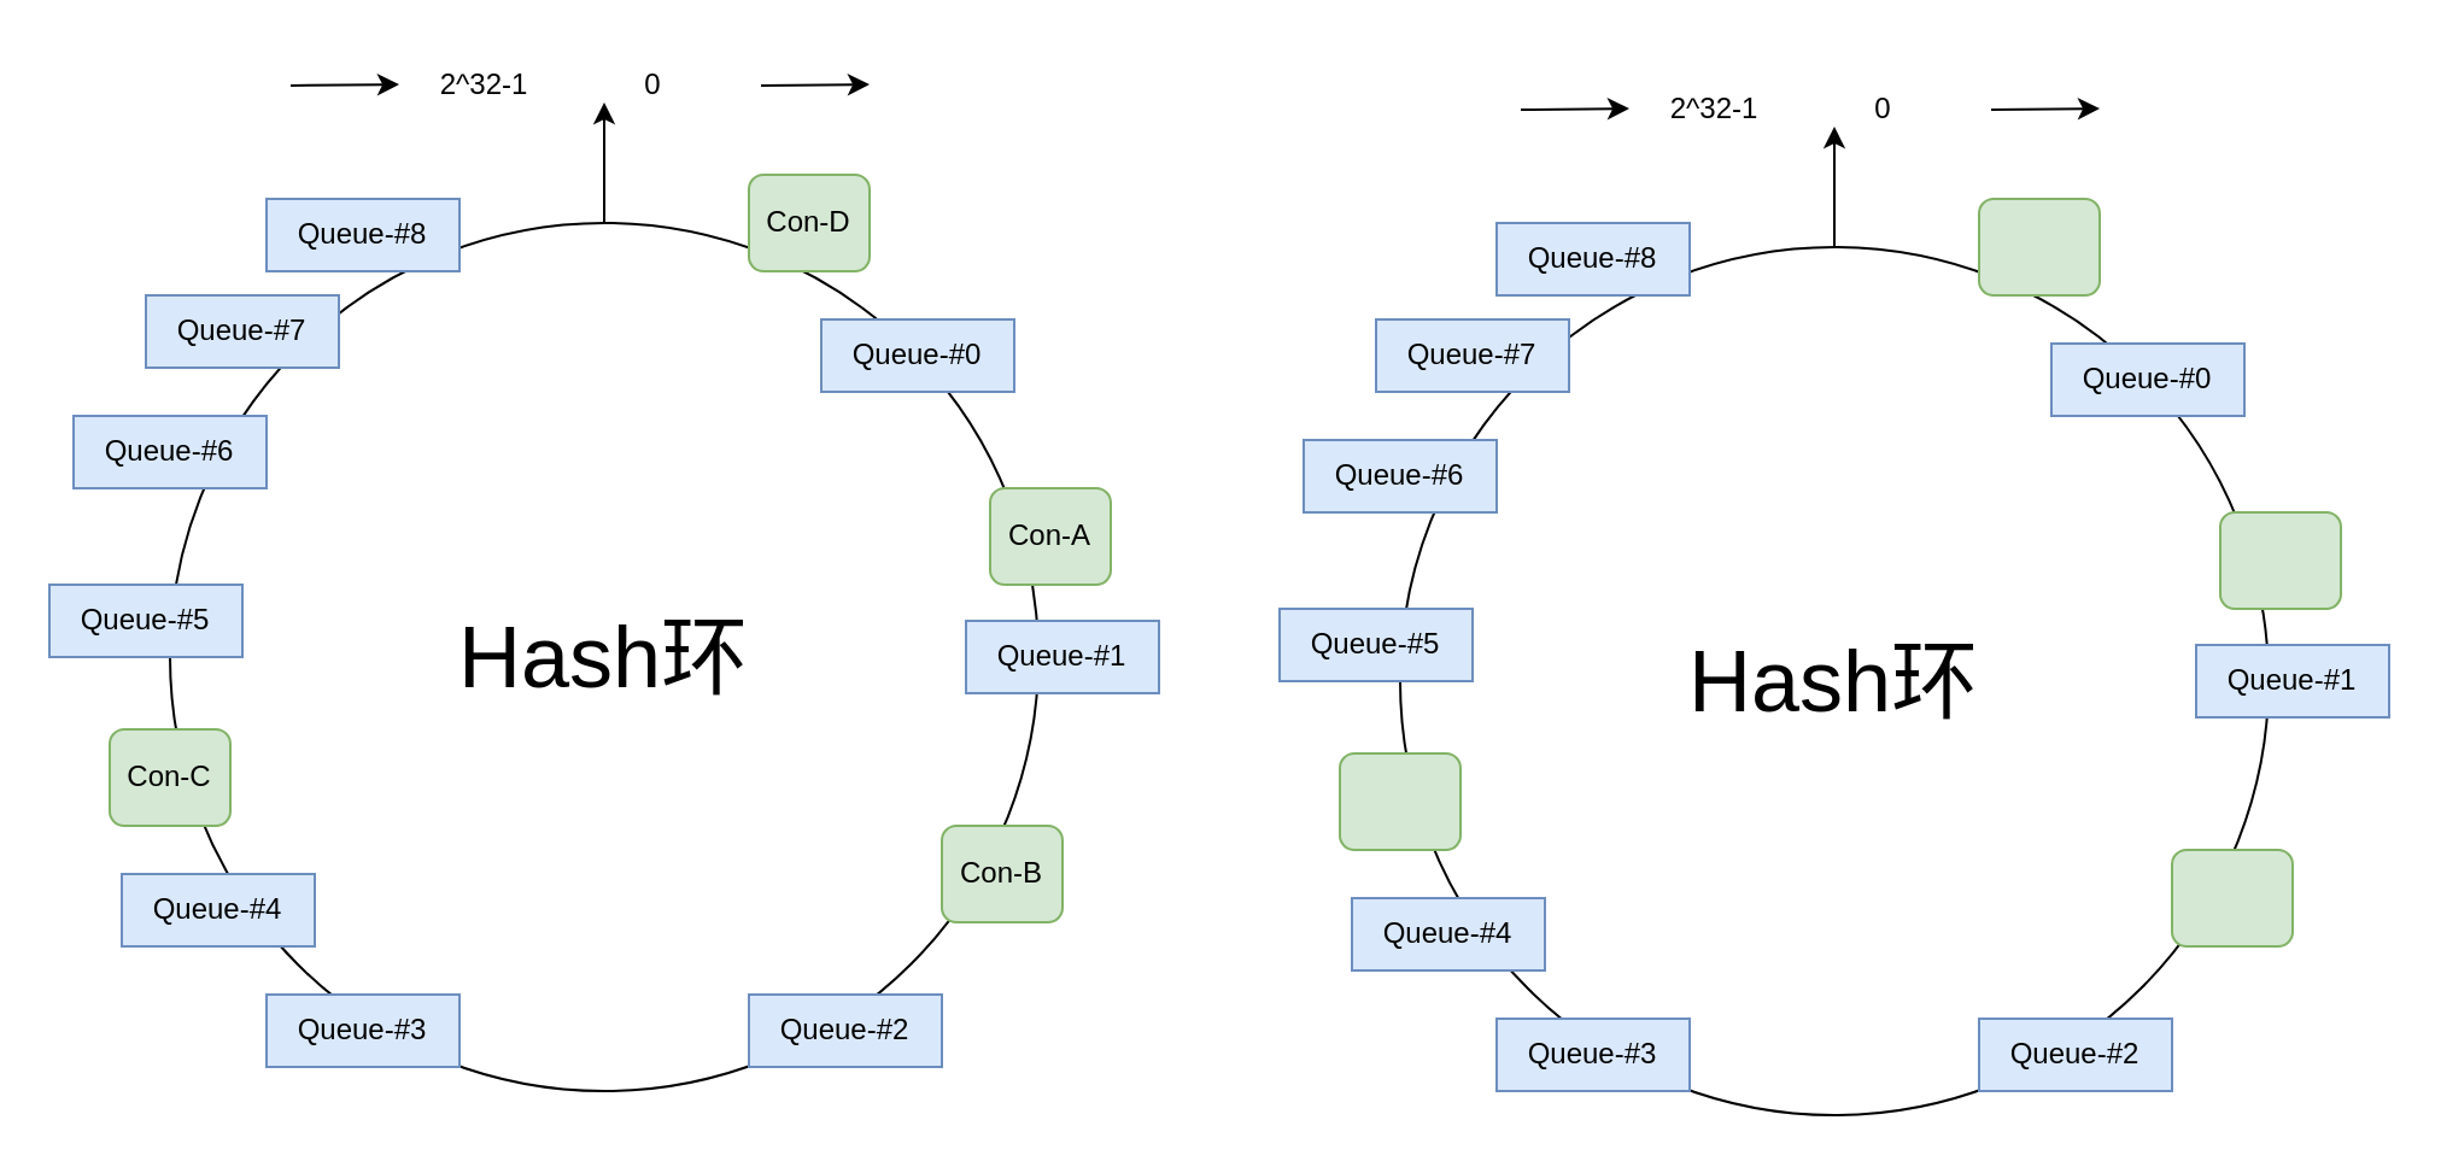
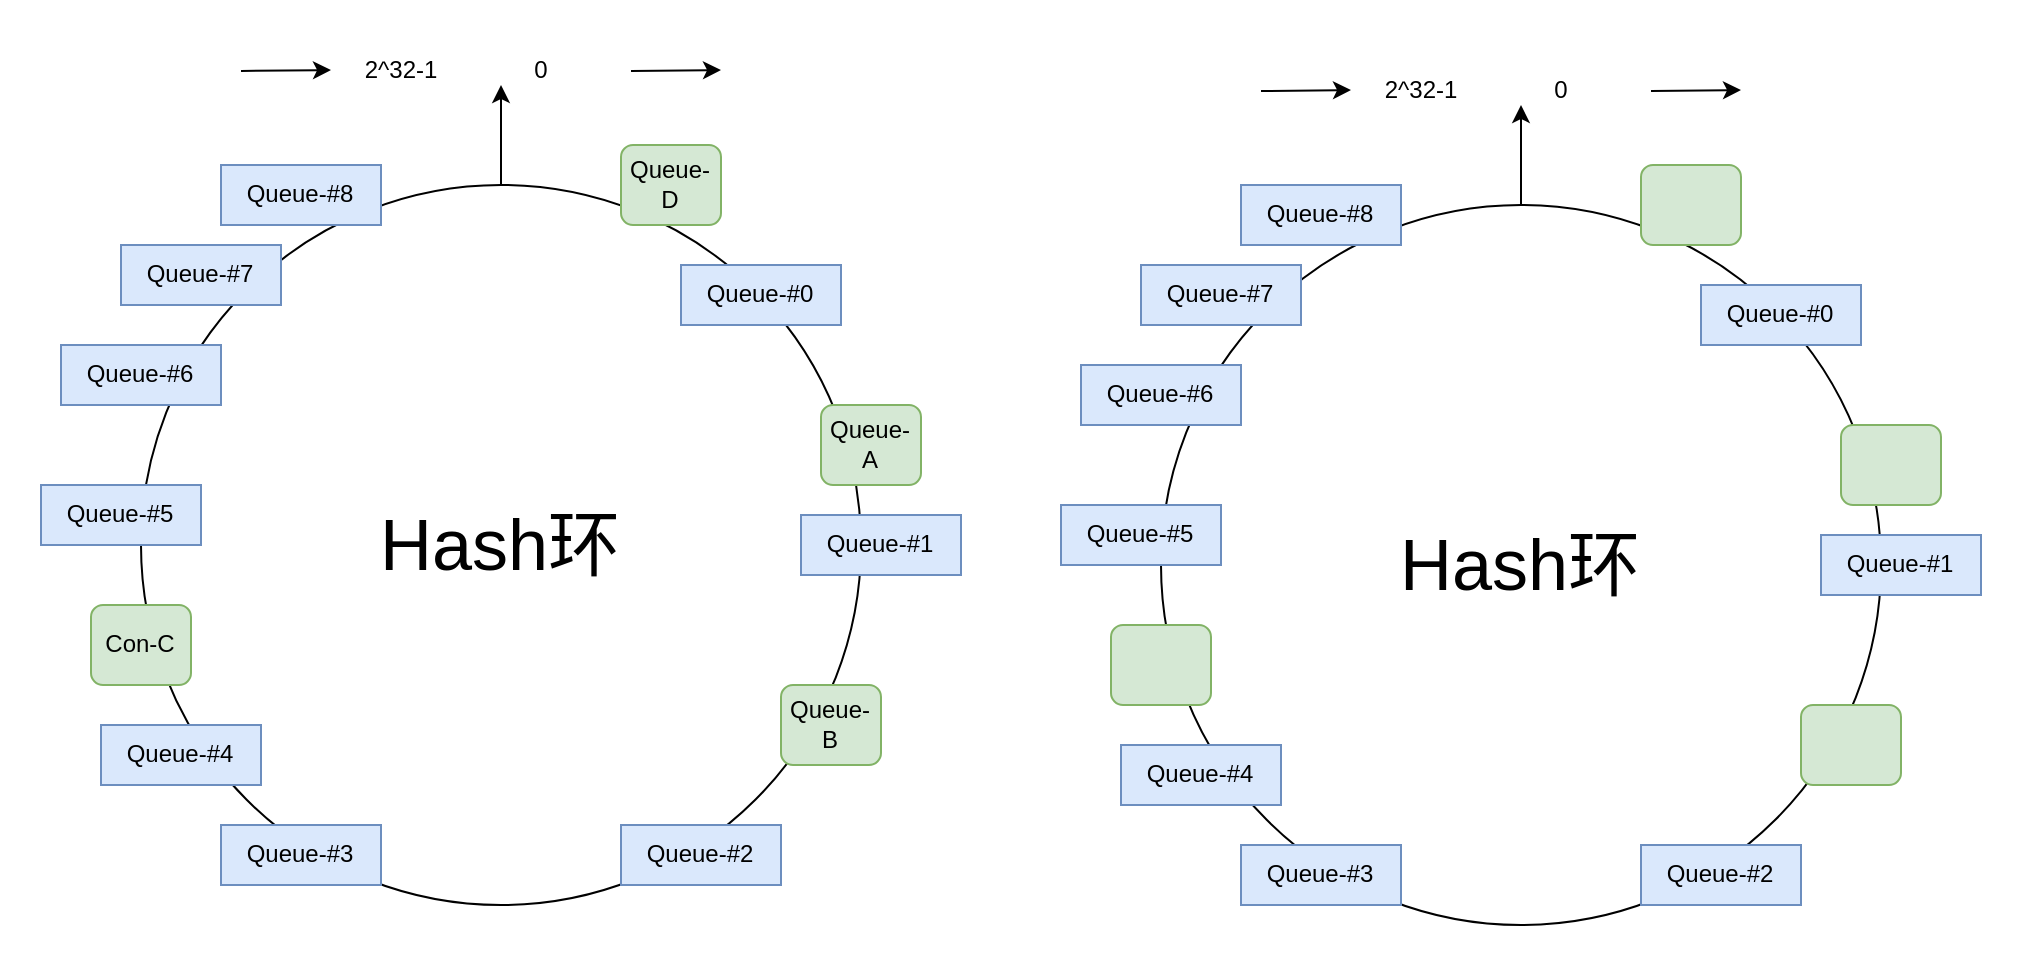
- <mxCell id="16" value="Con-D" style="rounded=1;whiteSpace=wrap;html=1;fillColor=#d5e8d4;strokeColor=#82b366;" vertex="1" parent="1"><mxGeometry x="310" y="72" width="50" height="40" as="geometry" /></mxCell>
+ <mxCell id="16" value="Queue-D" style="rounded=1;whiteSpace=wrap;html=1;fillColor=#d5e8d4;strokeColor=#82b366;" vertex="1" parent="1"><mxGeometry x="310" y="72" width="50" height="40" as="geometry" /></mxCell>
- <mxCell id="15" value="Con-A" style="rounded=1;whiteSpace=wrap;html=1;fillColor=#d5e8d4;strokeColor=#82b366;" vertex="1" parent="1"><mxGeometry x="410" y="202" width="50" height="40" as="geometry" /></mxCell>
+ <mxCell id="15" value="Queue-A" style="rounded=1;whiteSpace=wrap;html=1;fillColor=#d5e8d4;strokeColor=#82b366;" vertex="1" parent="1"><mxGeometry x="410" y="202" width="50" height="40" as="geometry" /></mxCell>
- <mxCell id="14" value="Con-B" style="rounded=1;whiteSpace=wrap;html=1;fillColor=#d5e8d4;strokeColor=#82b366;" vertex="1" parent="1"><mxGeometry x="390" y="342" width="50" height="40" as="geometry" /></mxCell>
+ <mxCell id="14" value="Queue-B" style="rounded=1;whiteSpace=wrap;html=1;fillColor=#d5e8d4;strokeColor=#82b366;" vertex="1" parent="1"><mxGeometry x="390" y="342" width="50" height="40" as="geometry" /></mxCell>
